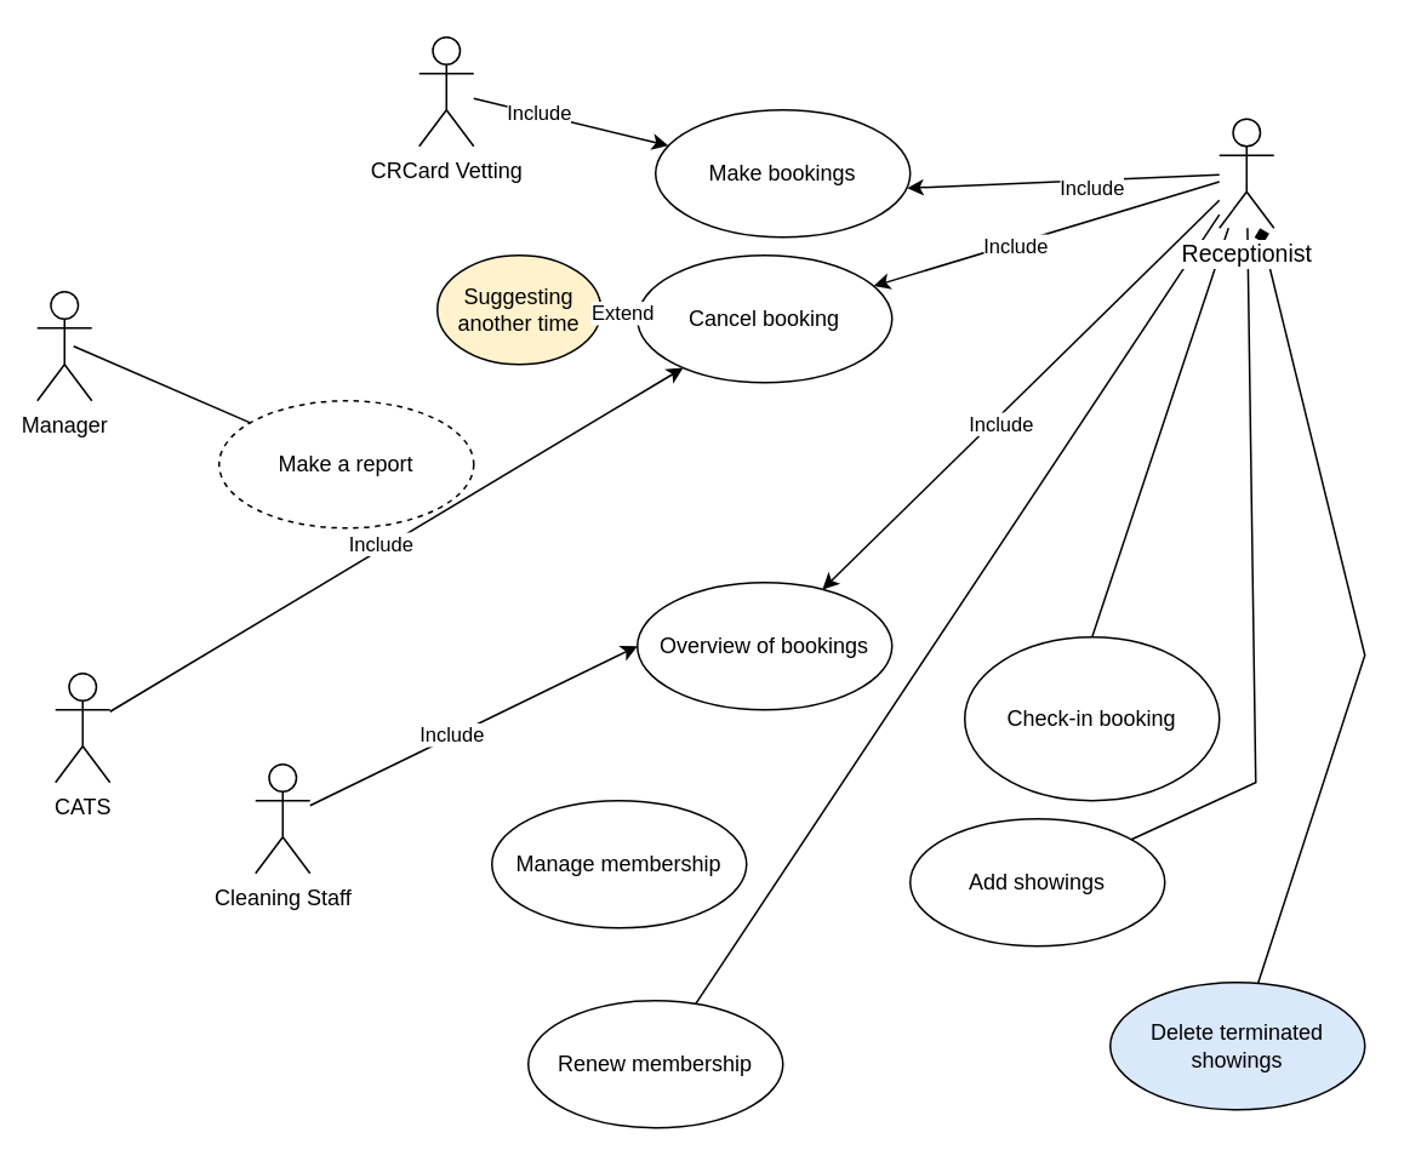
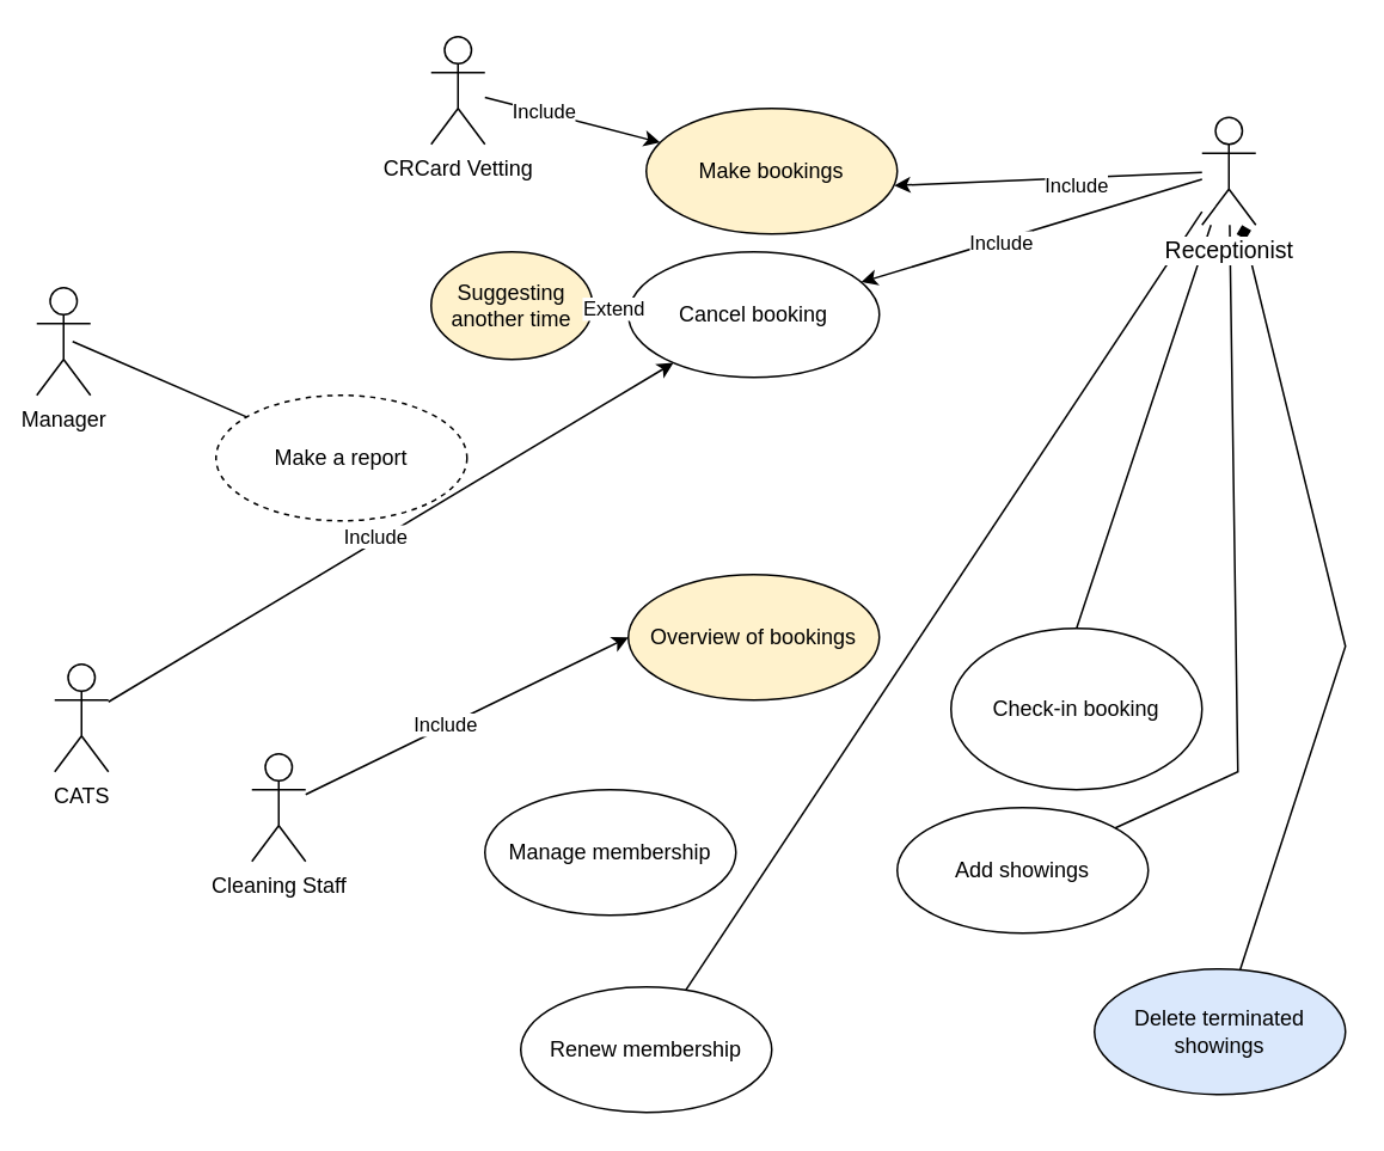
- <mxCell id="4" value="CRCard Vetting" style="shape=umlActor;verticalLabelPosition=bottom;verticalAlign=top;html=1;" parent="1" vertex="1"><mxGeometry x="230" y="20" width="30" height="60" as="geometry" /></mxCell>
+ <mxCell id="4" value="CRCard Vetting" style="shape=umlActor;verticalLabelPosition=bottom;verticalAlign=top;html=1;" parent="1" vertex="1"><mxGeometry x="240" y="20" width="30" height="60" as="geometry" /></mxCell>
- <mxCell id="14" value="Make bookings" style="ellipse;whiteSpace=wrap;html=1;" parent="1" vertex="1"><mxGeometry x="360" y="60" width="140" height="70" as="geometry" /></mxCell>
+ <mxCell id="14" value="Make bookings" style="ellipse;whiteSpace=wrap;html=1;fillColor=#fff2cc;" parent="1" vertex="1"><mxGeometry x="360" y="60" width="140" height="70" as="geometry" /></mxCell>
- <mxCell id="29" value="" style="endArrow=classic;html=1;rounded=0;" parent="1" source="35" target="9" edge="1"><mxGeometry width="50" height="50" relative="1" as="geometry"><mxPoint x="440" y="380" as="sourcePoint" /><mxPoint x="490" y="330" as="targetPoint" /></mxGeometry></mxCell>
- <mxCell id="30" value="Include" style="edgeLabel;html=1;align=center;verticalAlign=middle;resizable=0;points=[];" parent="29" vertex="1" connectable="0"><mxGeometry x="0.125" y="3" relative="1" as="geometry"><mxPoint as="offset" /></mxGeometry></mxCell>
- <mxCell id="9" value="Overview of bookings" style="ellipse;whiteSpace=wrap;html=1;" parent="1" vertex="1"><mxGeometry x="350" y="320" width="140" height="70" as="geometry" /></mxCell>
+ <mxCell id="9" value="Overview of bookings" style="ellipse;whiteSpace=wrap;html=1;fillColor=#fff2cc;" parent="1" vertex="1"><mxGeometry x="350" y="320" width="140" height="70" as="geometry" /></mxCell>
